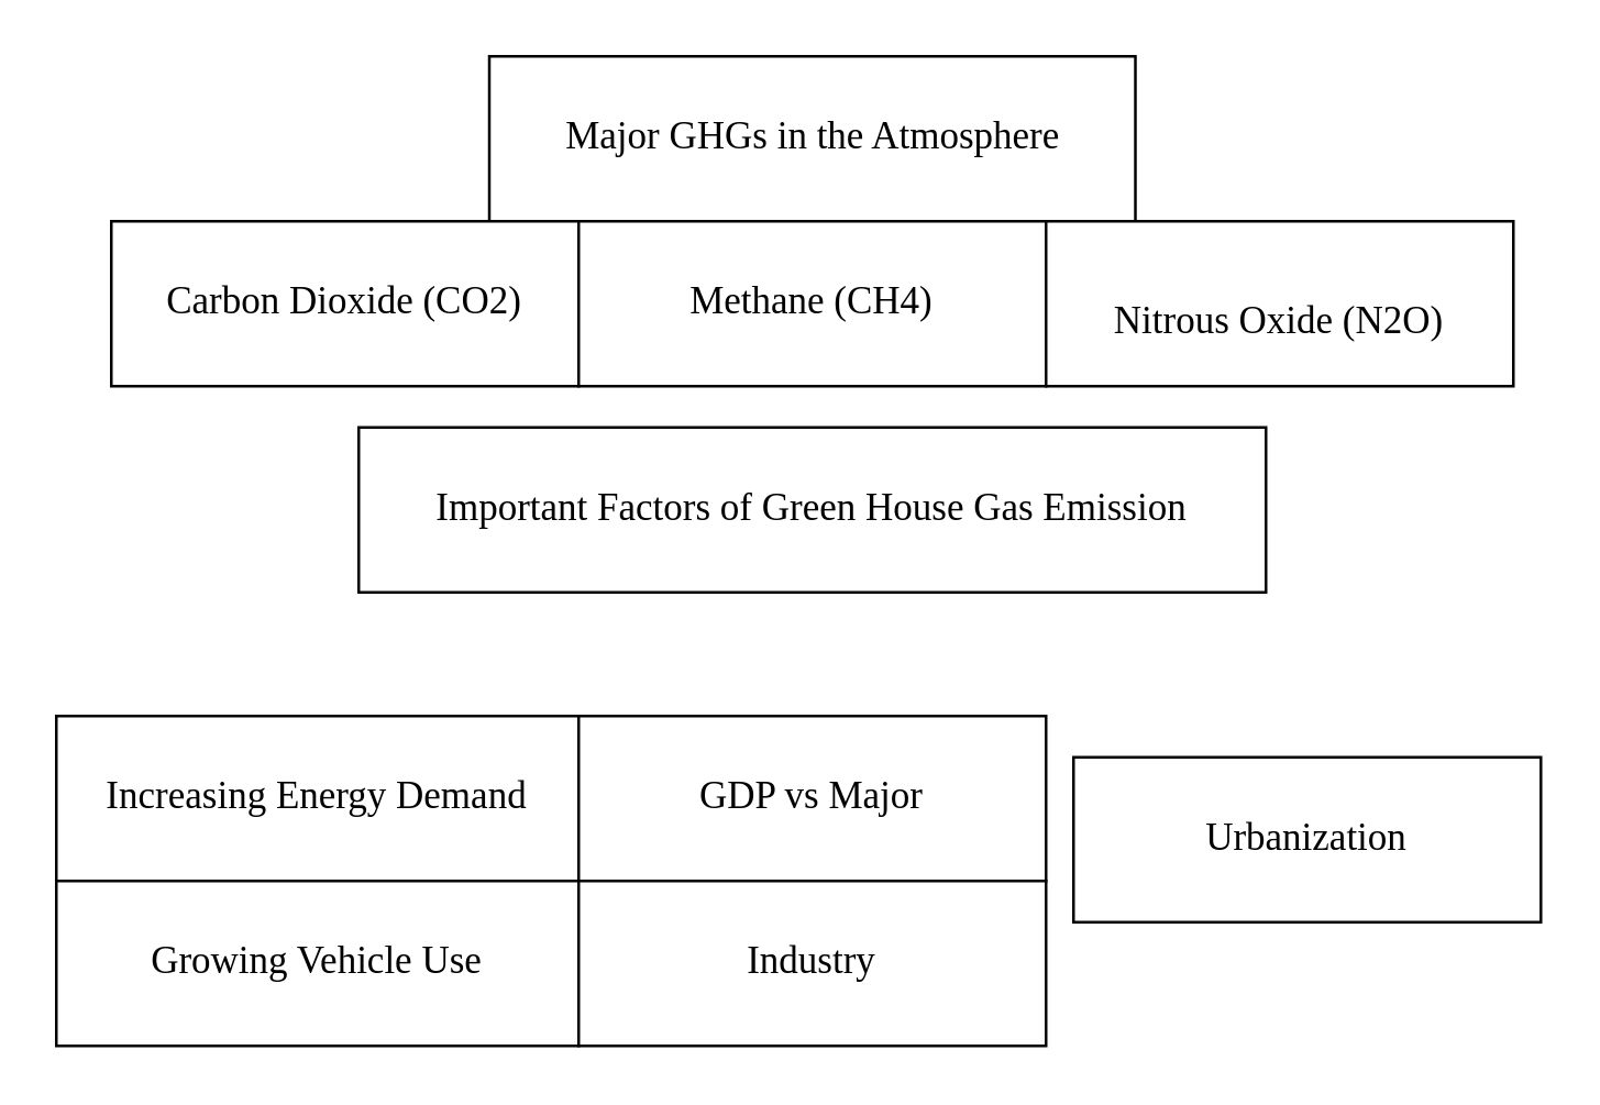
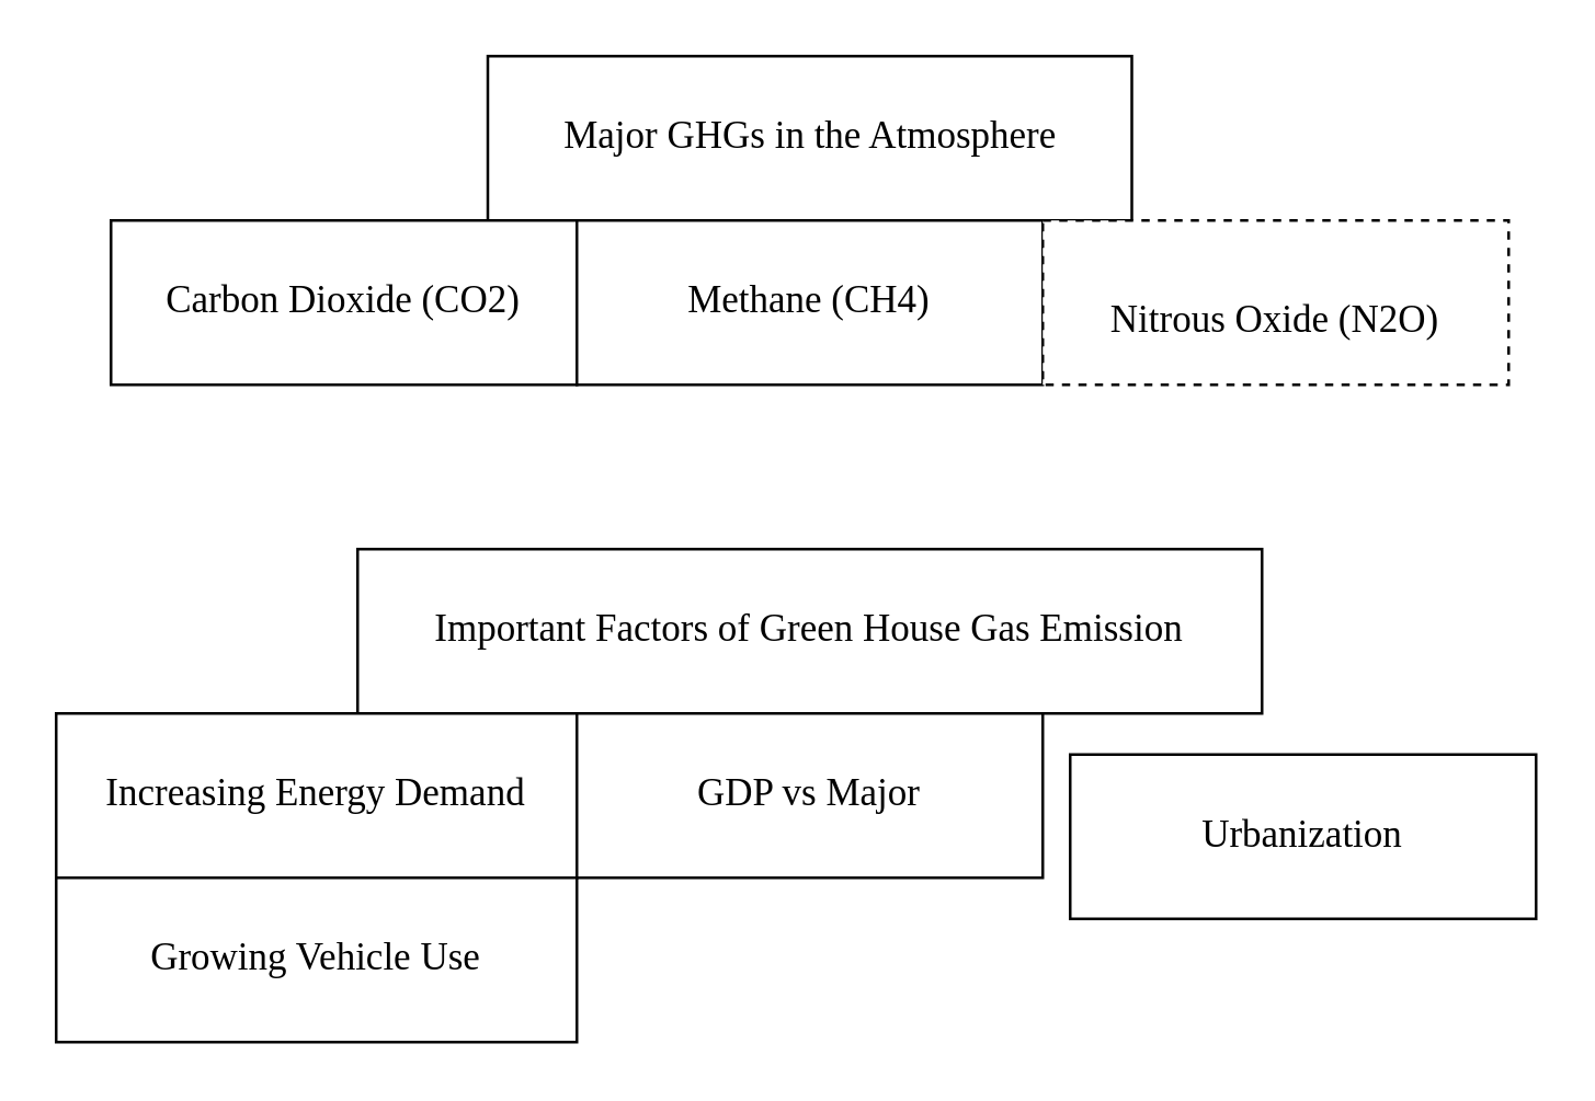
- <mxCell id="5" value="&lt;br&gt;&lt;span style=&quot;color: rgb(0, 0, 0); font-family: Georgia, &amp;quot;Times New Roman&amp;quot;, Times, serif; font-size: 14px; font-style: normal; font-variant-ligatures: normal; font-variant-caps: normal; font-weight: 400; letter-spacing: normal; orphans: 2; text-align: left; text-indent: 0px; text-transform: none; widows: 2; word-spacing: 0px; -webkit-text-stroke-width: 0px; white-space: normal; text-decoration-thickness: initial; text-decoration-style: initial; text-decoration-color: initial; display: inline !important; float: none;&quot;&gt;Nitrous Oxide (N2O)&lt;/span&gt;" style="rounded=0;whiteSpace=wrap;html=1;" vertex="1" parent="1"><mxGeometry x="380" y="80" width="170" height="60" as="geometry" /></mxCell>
+ <mxCell id="5" value="&lt;br&gt;&lt;span style=&quot;color: rgb(0, 0, 0); font-family: Georgia, &amp;quot;Times New Roman&amp;quot;, Times, serif; font-size: 14px; font-style: normal; font-variant-ligatures: normal; font-variant-caps: normal; font-weight: 400; letter-spacing: normal; orphans: 2; text-align: left; text-indent: 0px; text-transform: none; widows: 2; word-spacing: 0px; -webkit-text-stroke-width: 0px; white-space: normal; text-decoration-thickness: initial; text-decoration-style: initial; text-decoration-color: initial; display: inline !important; float: none;&quot;&gt;Nitrous Oxide (N2O)&lt;/span&gt;" style="rounded=0;whiteSpace=wrap;html=1;dashed=1;" vertex="1" parent="1"><mxGeometry x="380" y="80" width="170" height="60" as="geometry" /></mxCell>
- <mxCell id="6" value="&lt;span style=&quot;font-family: Georgia, &amp;quot;Times New Roman&amp;quot;, Times, serif; font-size: 14px; text-align: left;&quot;&gt;Important Factors of Green House Gas Emission&lt;/span&gt;" style="rounded=0;whiteSpace=wrap;html=1;" vertex="1" parent="1"><mxGeometry x="130" y="155" width="330" height="60" as="geometry" /></mxCell>
+ <mxCell id="6" value="&lt;span style=&quot;font-family: Georgia, &amp;quot;Times New Roman&amp;quot;, Times, serif; font-size: 14px; text-align: left;&quot;&gt;Important Factors of Green House Gas Emission&lt;/span&gt;" style="rounded=0;whiteSpace=wrap;html=1;" vertex="1" parent="1"><mxGeometry x="130" y="200" width="330" height="60" as="geometry" /></mxCell>
- <mxCell id="11" value="&lt;span style=&quot;font-family: Georgia, &amp;quot;Times New Roman&amp;quot;, Times, serif; font-size: 14px; text-align: left;&quot;&gt;Industry&lt;/span&gt;" style="rounded=0;whiteSpace=wrap;html=1;" vertex="1" parent="1"><mxGeometry x="210" y="320" width="170" height="60" as="geometry" /></mxCell>
